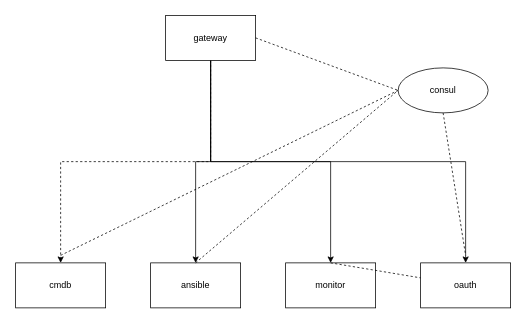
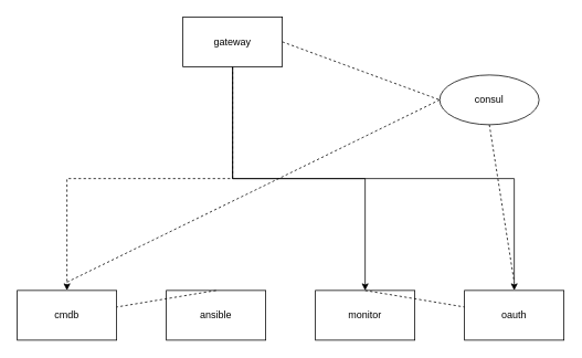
- <mxCell id="14" value="" style="endArrow=none;dashed=1;html=1;entryX=0;entryY=0.5;entryDx=0;entryDy=0;exitX=0.5;exitY=0;exitDx=0;exitDy=0;" edge="1" parent="1" source="9" target="11"><mxGeometry width="50" height="50" relative="1" as="geometry"><mxPoint x="480" y="210" as="sourcePoint" /><mxPoint x="530" y="160" as="targetPoint" /></mxGeometry></mxCell>
+ <mxCell id="14" value="" style="endArrow=none;dashed=1;html=1;exitX=0.5;exitY=0;exitDx=0;exitDy=0;" edge="1" parent="1" source="9" target="8"><mxGeometry width="50" height="50" relative="1" as="geometry"><mxPoint x="480" y="210" as="sourcePoint" /><mxPoint x="530" y="160" as="targetPoint" /></mxGeometry></mxCell>
- <mxCell id="4" style="edgeStyle=orthogonalEdgeStyle;rounded=0;orthogonalLoop=1;jettySize=auto;html=1;exitX=0.5;exitY=1;exitDx=0;exitDy=0;entryX=0.5;entryY=0;entryDx=0;entryDy=0;" edge="1" parent="1" source="7" target="9"><mxGeometry relative="1" as="geometry" /></mxCell>
